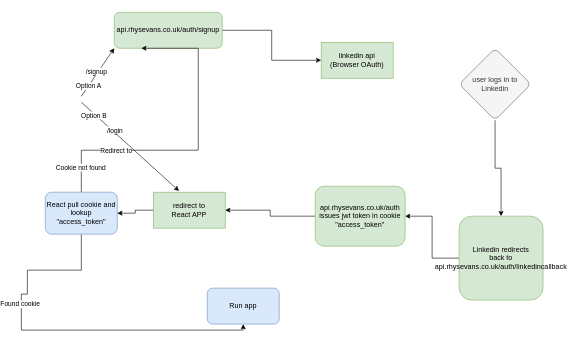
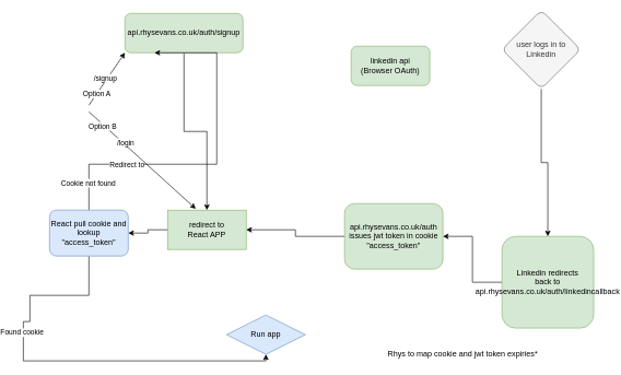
- <mxCell id="2" value="" style="edgeStyle=orthogonalEdgeStyle;rounded=0;orthogonalLoop=1;jettySize=auto;html=1;" edge="1" parent="1" source="3" target="4"><mxGeometry relative="1" as="geometry" /></mxCell>
+ <mxCell id="2" value="" style="edgeStyle=orthogonalEdgeStyle;rounded=0;orthogonalLoop=1;jettySize=auto;html=1;" edge="1" parent="1" source="3" target="12"><mxGeometry relative="1" as="geometry" /></mxCell>
- <mxCell id="4" value="linkedin api&lt;br&gt;(Browser OAuth)" style="whiteSpace=wrap;html=1;fillColor=#d5e8d4;strokeColor=#82b366;rounded=0;" vertex="1" parent="1"><mxGeometry x="520" y="70" width="120" height="60" as="geometry" /></mxCell>
+ <mxCell id="4" value="linkedin api&lt;br&gt;(Browser OAuth)" style="whiteSpace=wrap;html=1;rounded=1;fillColor=#d5e8d4;strokeColor=#82b366;" vertex="1" parent="1"><mxGeometry x="520" y="70" width="120" height="60" as="geometry" /></mxCell>
- <mxCell id="6" value="user logs in to Linkedin&lt;br&gt;" style="rhombus;whiteSpace=wrap;html=1;rounded=1;fillColor=#f5f5f5;strokeColor=#666666;fontColor=#333333;" vertex="1" parent="1"><mxGeometry x="750" y="80" width="120" height="120" as="geometry" /></mxCell>
+ <mxCell id="6" value="user logs in to Linkedin&lt;br&gt;" style="rhombus;whiteSpace=wrap;html=1;rounded=1;fillColor=#f5f5f5;strokeColor=#666666;fontColor=#333333;" vertex="1" parent="1"><mxGeometry x="750" y="15" width="120" height="120" as="geometry" /></mxCell>
- <mxCell id="19" value="Run app" style="whiteSpace=wrap;html=1;rounded=1;fillColor=#dae8fc;strokeColor=#6c8ebf;" vertex="1" parent="1"><mxGeometry x="330" y="480" width="120" height="60" as="geometry" /></mxCell>
+ <mxCell id="19" value="Run app" style="rhombus;whiteSpace=wrap;html=1;fillColor=#dae8fc;strokeColor=#6c8ebf;" vertex="1" parent="1"><mxGeometry x="330" y="480" width="120" height="60" as="geometry" /></mxCell>
+ <mxCell id="26" value="Rhys to map cookie and jwt token expiries*" style="text;html=1;align=center;verticalAlign=middle;resizable=0;points=[];autosize=1;" vertex="1" parent="1"><mxGeometry x="570" y="530" width="240" height="20" as="geometry" /></mxCell>
